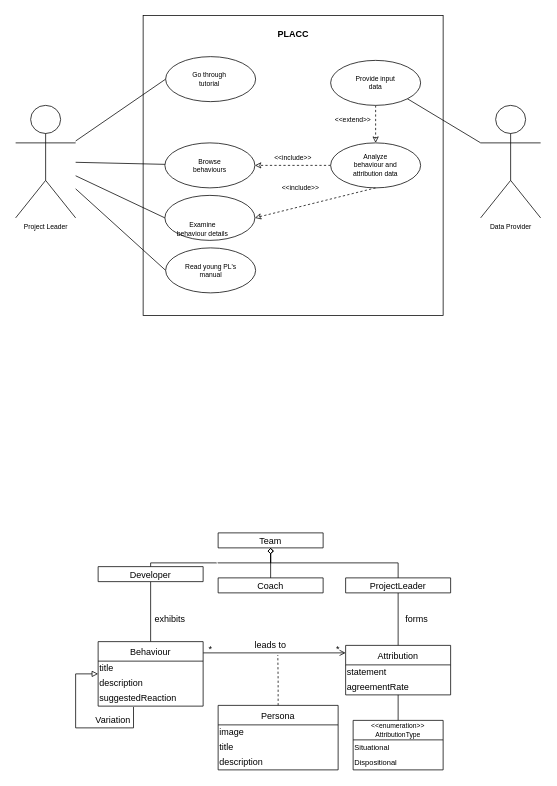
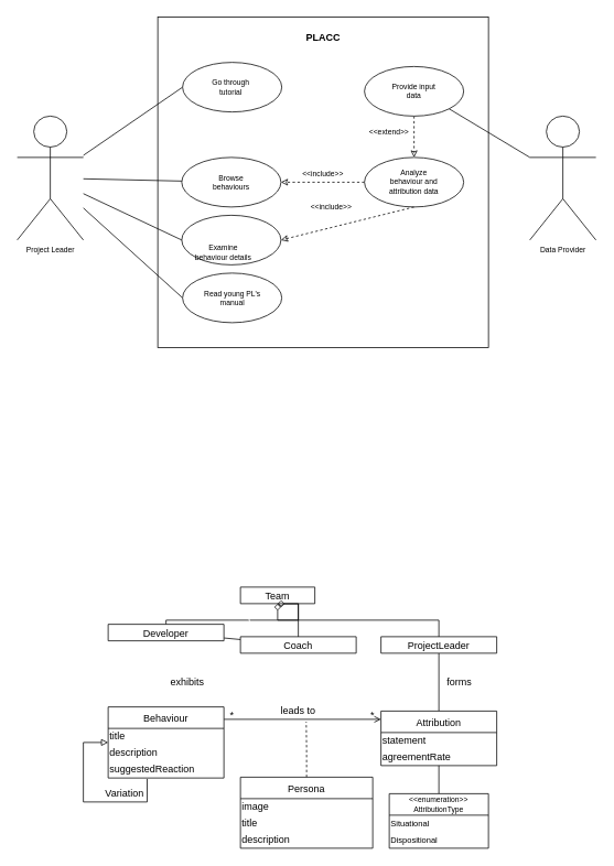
- <mxCell id="3" value="Team" style="swimlane;fontStyle=0;childLayout=stackLayout;horizontal=1;startSize=26;horizontalStack=0;resizeParent=1;resizeParentMax=0;resizeLast=0;collapsible=1;marginBottom=0;" parent="1" vertex="1"><mxGeometry x="290" y="710" width="140" height="20" as="geometry" /></mxCell>
+ <mxCell id="3" value="Team" style="swimlane;fontStyle=0;childLayout=stackLayout;horizontal=1;startSize=26;horizontalStack=0;resizeParent=1;resizeParentMax=0;resizeLast=0;collapsible=1;marginBottom=0;" parent="1" vertex="1"><mxGeometry x="290" y="710" width="90" height="20" as="geometry" /></mxCell>
- <mxCell id="4" style="rounded=0;orthogonalLoop=1;jettySize=auto;html=1;entryX=0.5;entryY=0;entryDx=0;entryDy=0;endArrow=none;endFill=0;startArrow=none;startFill=0;" parent="1" source="5" target="12" edge="1"><mxGeometry relative="1" as="geometry" /></mxCell>
+ <mxCell id="4" style="rounded=0;orthogonalLoop=1;jettySize=auto;html=1;endArrow=none;endFill=0;startArrow=none;startFill=0;" parent="1" source="5" target="7" edge="1"><mxGeometry relative="1" as="geometry" /></mxCell>
